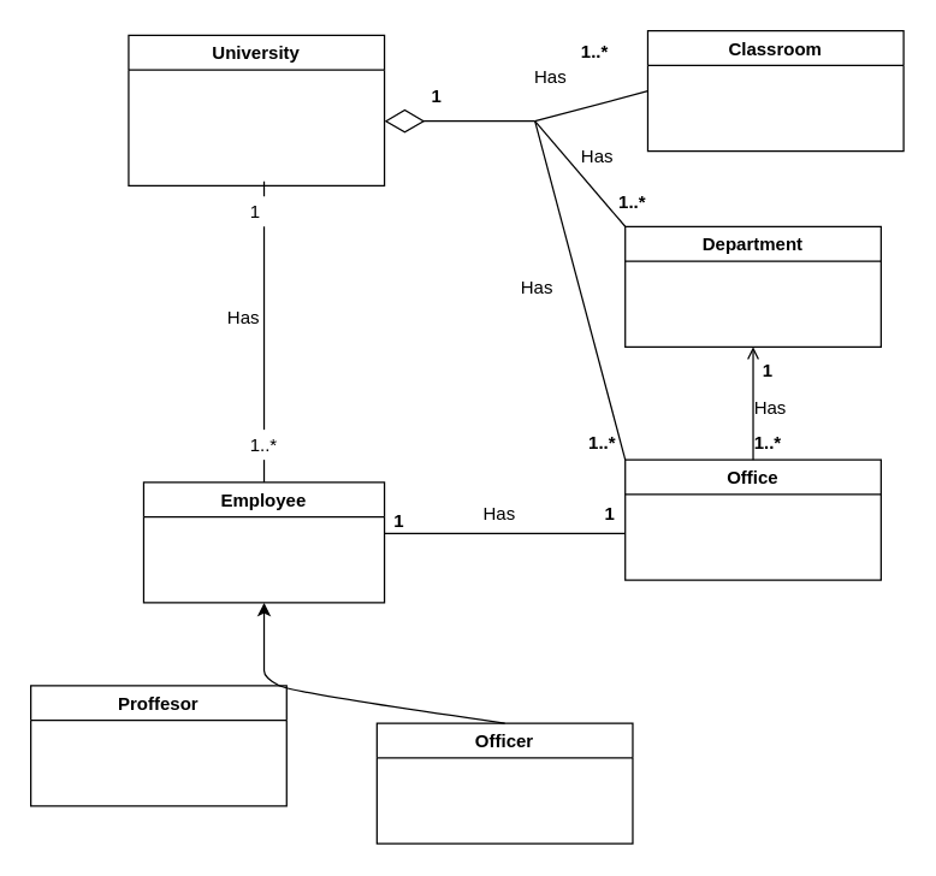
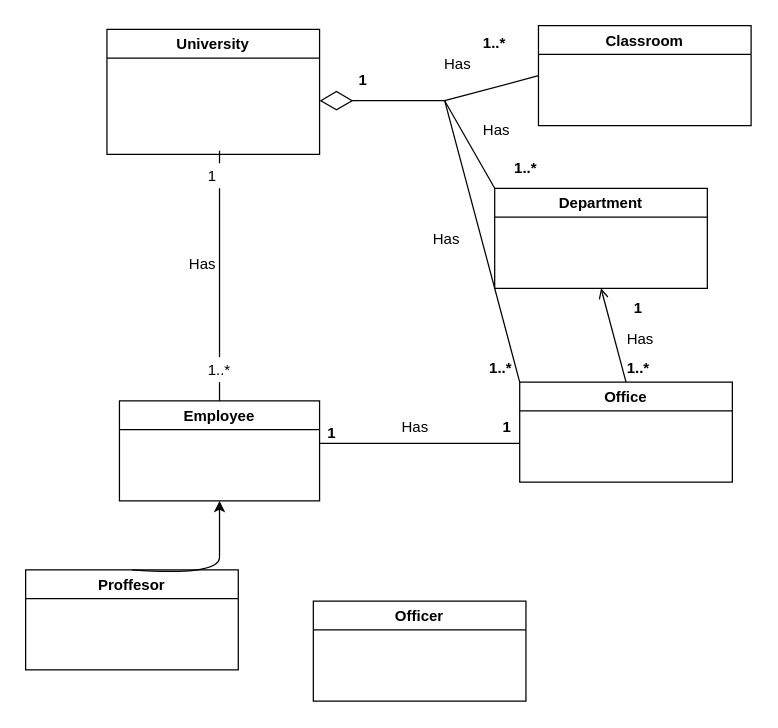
- <mxCell id="4" value="Department" style="swimlane;" vertex="1" parent="1"><mxGeometry x="415" y="150" width="170" height="80" as="geometry" /></mxCell>
+ <mxCell id="4" value="Department" style="swimlane;" vertex="1" parent="1"><mxGeometry x="395" y="150" width="170" height="80" as="geometry" /></mxCell>
+ <mxCell id="17" value="" style="curved=1;endArrow=classic;html=1;rounded=0;exitX=0.5;exitY=0;exitDx=0;exitDy=0;entryX=0.5;entryY=1;entryDx=0;entryDy=0;" edge="1" parent="1" source="7" target="6"><mxGeometry width="50" height="50" relative="1" as="geometry"><mxPoint x="275" y="380" as="sourcePoint" /><mxPoint x="325" y="330" as="targetPoint" /><Array as="points"><mxPoint x="175" y="460" /><mxPoint x="175" y="430" /></Array></mxGeometry></mxCell>
- <mxCell id="18" value="" style="curved=1;endArrow=classic;html=1;rounded=0;exitX=0.5;exitY=0;exitDx=0;exitDy=0;entryX=0.5;entryY=1;entryDx=0;entryDy=0;" edge="1" parent="1" source="8" target="6"><mxGeometry width="50" height="50" relative="1" as="geometry"><mxPoint x="60" y="490" as="sourcePoint" /><mxPoint x="185" y="410" as="targetPoint" /><Array as="points"><mxPoint x="195" y="460" /><mxPoint x="175" y="450" /><mxPoint x="175" y="440" /></Array></mxGeometry></mxCell>
